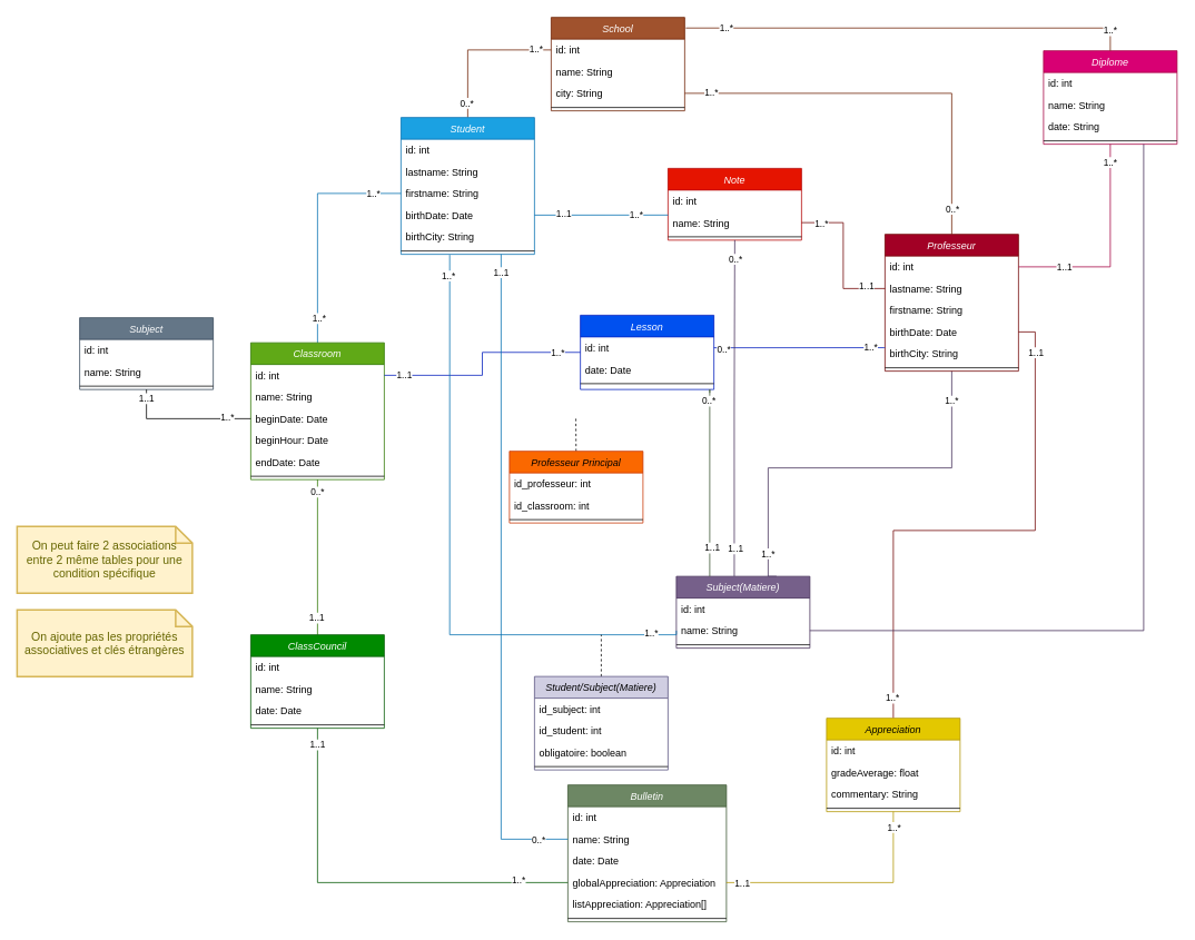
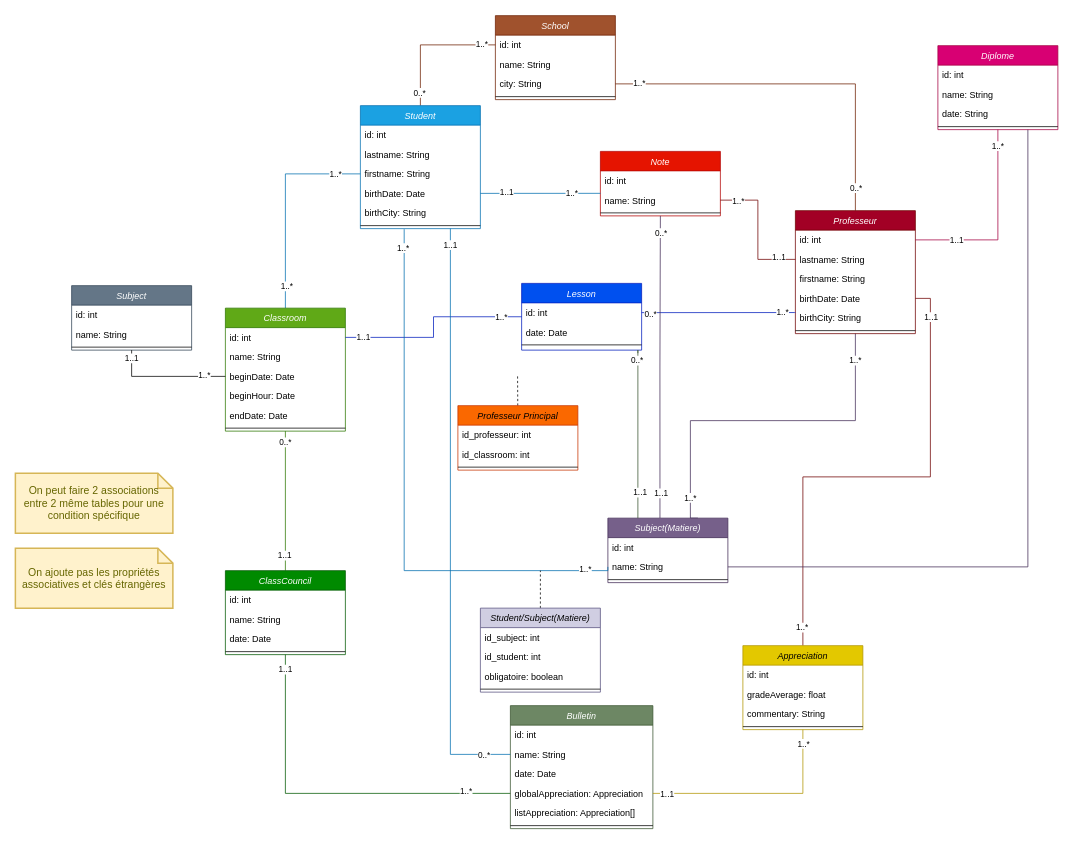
- <mxCell id="91" style="edgeStyle=orthogonalEdgeStyle;rounded=0;orthogonalLoop=1;jettySize=auto;html=1;exitX=0.5;exitY=0;exitDx=0;exitDy=0;entryX=1.008;entryY=0.114;entryDx=0;entryDy=0;entryPerimeter=0;endArrow=none;endFill=0;fillColor=#a0522d;strokeColor=#6D1F00;" edge="1" parent="1" source="83" target="12"><mxGeometry relative="1" as="geometry" /></mxCell>
- <mxCell id="92" value="1..*" style="edgeLabel;html=1;align=center;verticalAlign=middle;resizable=0;points=[];" vertex="1" connectable="0" parent="91"><mxGeometry x="0.823" relative="1" as="geometry"><mxPoint as="offset" /></mxGeometry></mxCell>
- <mxCell id="93" value="1..*" style="edgeLabel;html=1;align=center;verticalAlign=middle;resizable=0;points=[];" vertex="1" connectable="0" parent="91"><mxGeometry x="-0.905" y="1" relative="1" as="geometry"><mxPoint as="offset" /></mxGeometry></mxCell>
